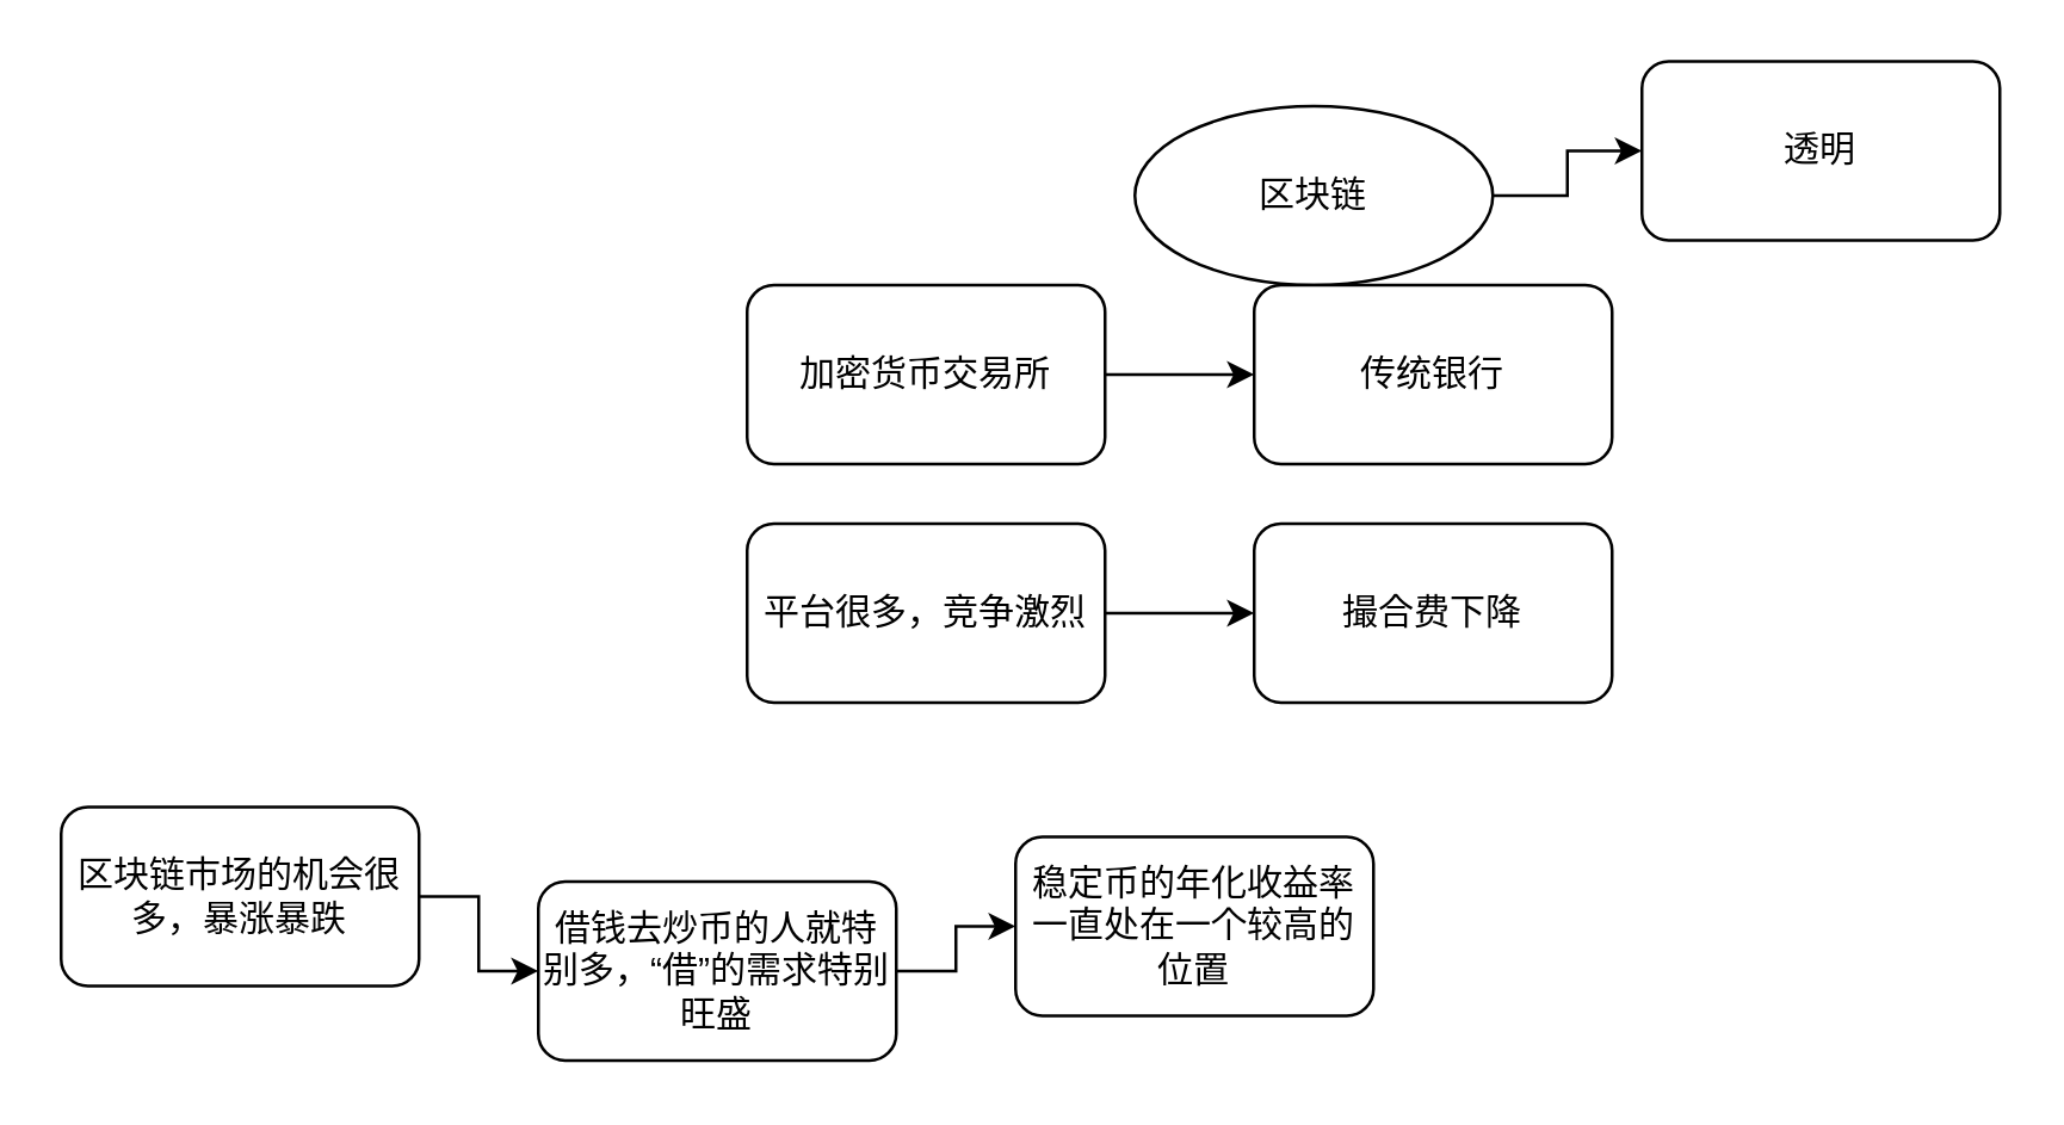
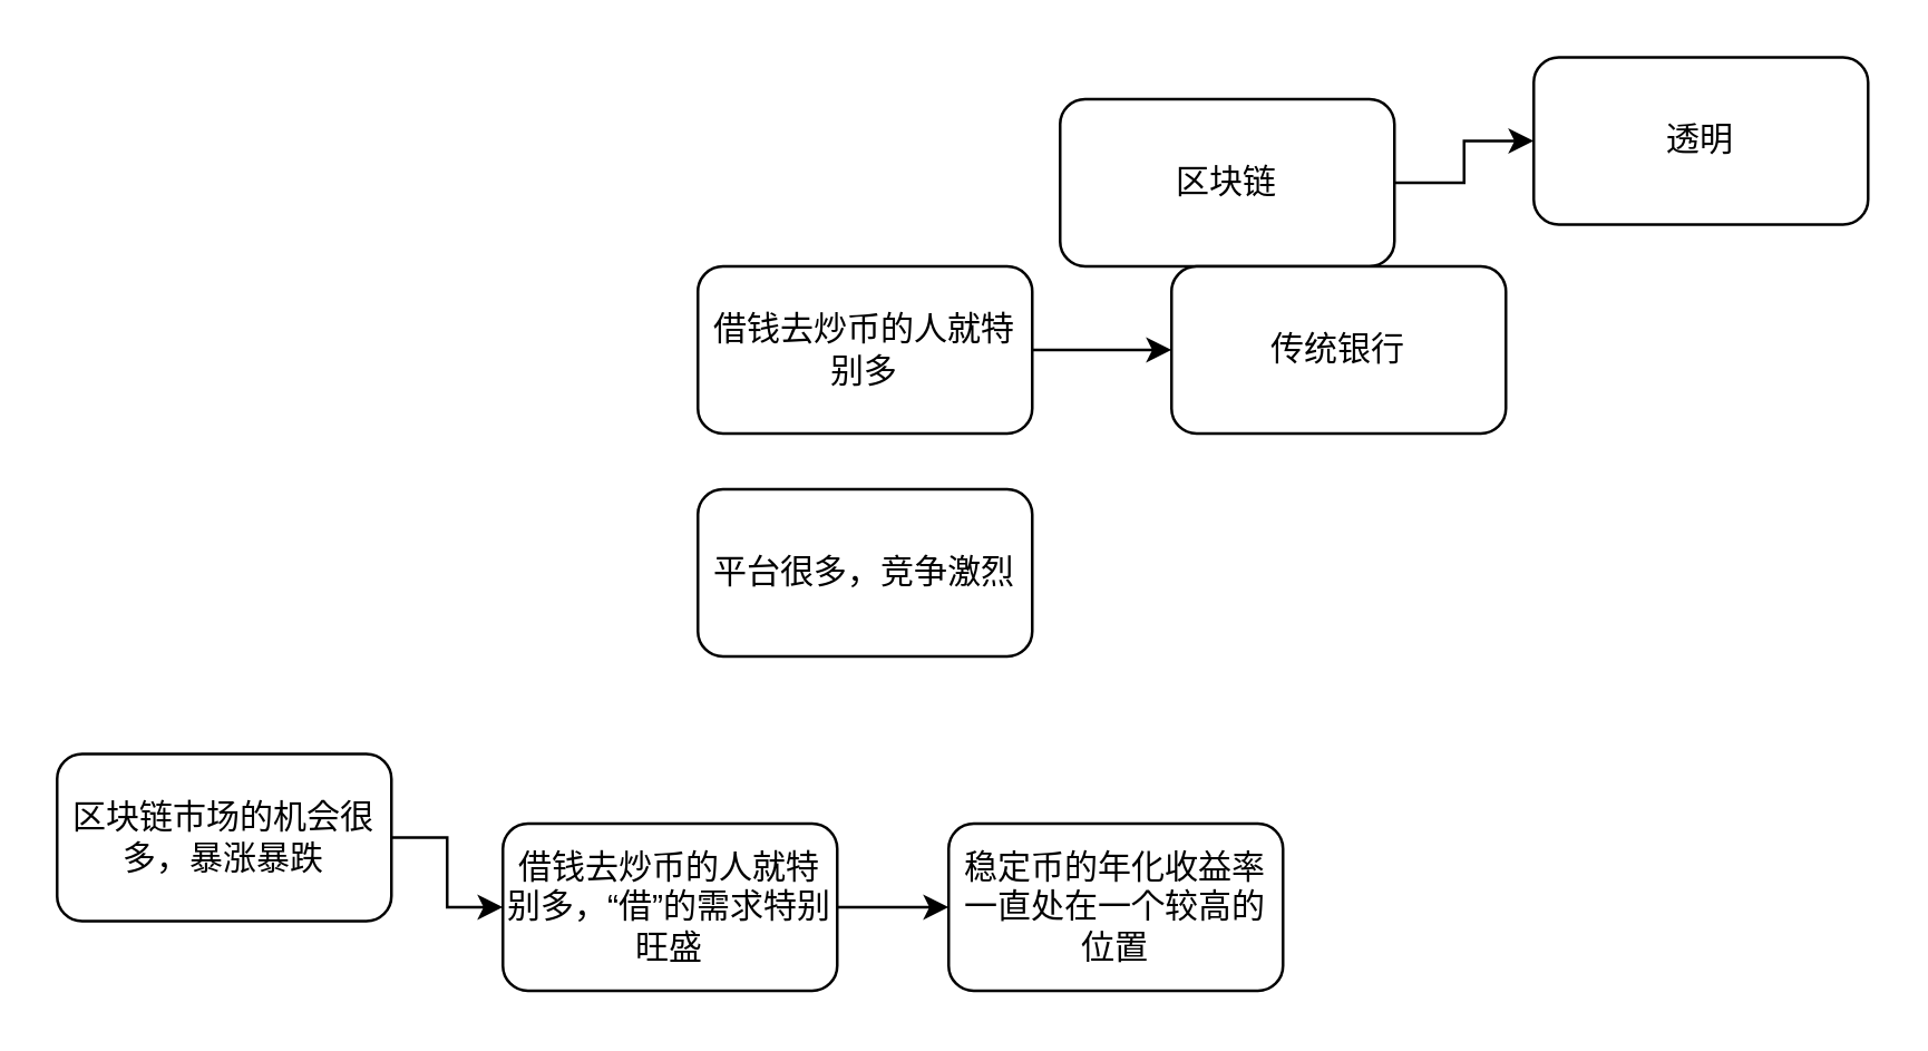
- <mxCell id="6" value="区块链" style="ellipse;whiteSpace=wrap;html=1;" parent="1" vertex="1"><mxGeometry x="380" y="35" width="120" height="60" as="geometry" /></mxCell>
+ <mxCell id="6" value="区块链" style="rounded=1;whiteSpace=wrap;html=1;" parent="1" vertex="1"><mxGeometry x="380" y="35" width="120" height="60" as="geometry" /></mxCell>
- <mxCell id="14" value="加密货币交易所" style="rounded=1;whiteSpace=wrap;html=1;" vertex="1" parent="1"><mxGeometry x="250" y="95" width="120" height="60" as="geometry" /></mxCell>
+ <mxCell id="14" value="借钱去炒币的人就特别多" style="rounded=1;whiteSpace=wrap;html=1;" vertex="1" parent="1"><mxGeometry x="250" y="95" width="120" height="60" as="geometry" /></mxCell>
- <mxCell id="8" value="" style="edgeStyle=orthogonalEdgeStyle;rounded=0;orthogonalLoop=1;jettySize=auto;html=1;" parent="1" source="9" target="10" edge="1"><mxGeometry relative="1" as="geometry" /></mxCell>
- <mxCell id="10" value="撮合费下降" style="rounded=1;whiteSpace=wrap;html=1;" parent="1" vertex="1"><mxGeometry x="420" y="175" width="120" height="60" as="geometry" /></mxCell>
- <mxCell id="4" value="稳定币的年化收益率一直处在一个较高的位置" style="rounded=1;whiteSpace=wrap;html=1;" parent="1" vertex="1"><mxGeometry x="340" y="280" width="120" height="60" as="geometry" /></mxCell>
+ <mxCell id="4" value="稳定币的年化收益率一直处在一个较高的位置" style="rounded=1;whiteSpace=wrap;html=1;" parent="1" vertex="1"><mxGeometry x="340" y="295" width="120" height="60" as="geometry" /></mxCell>
